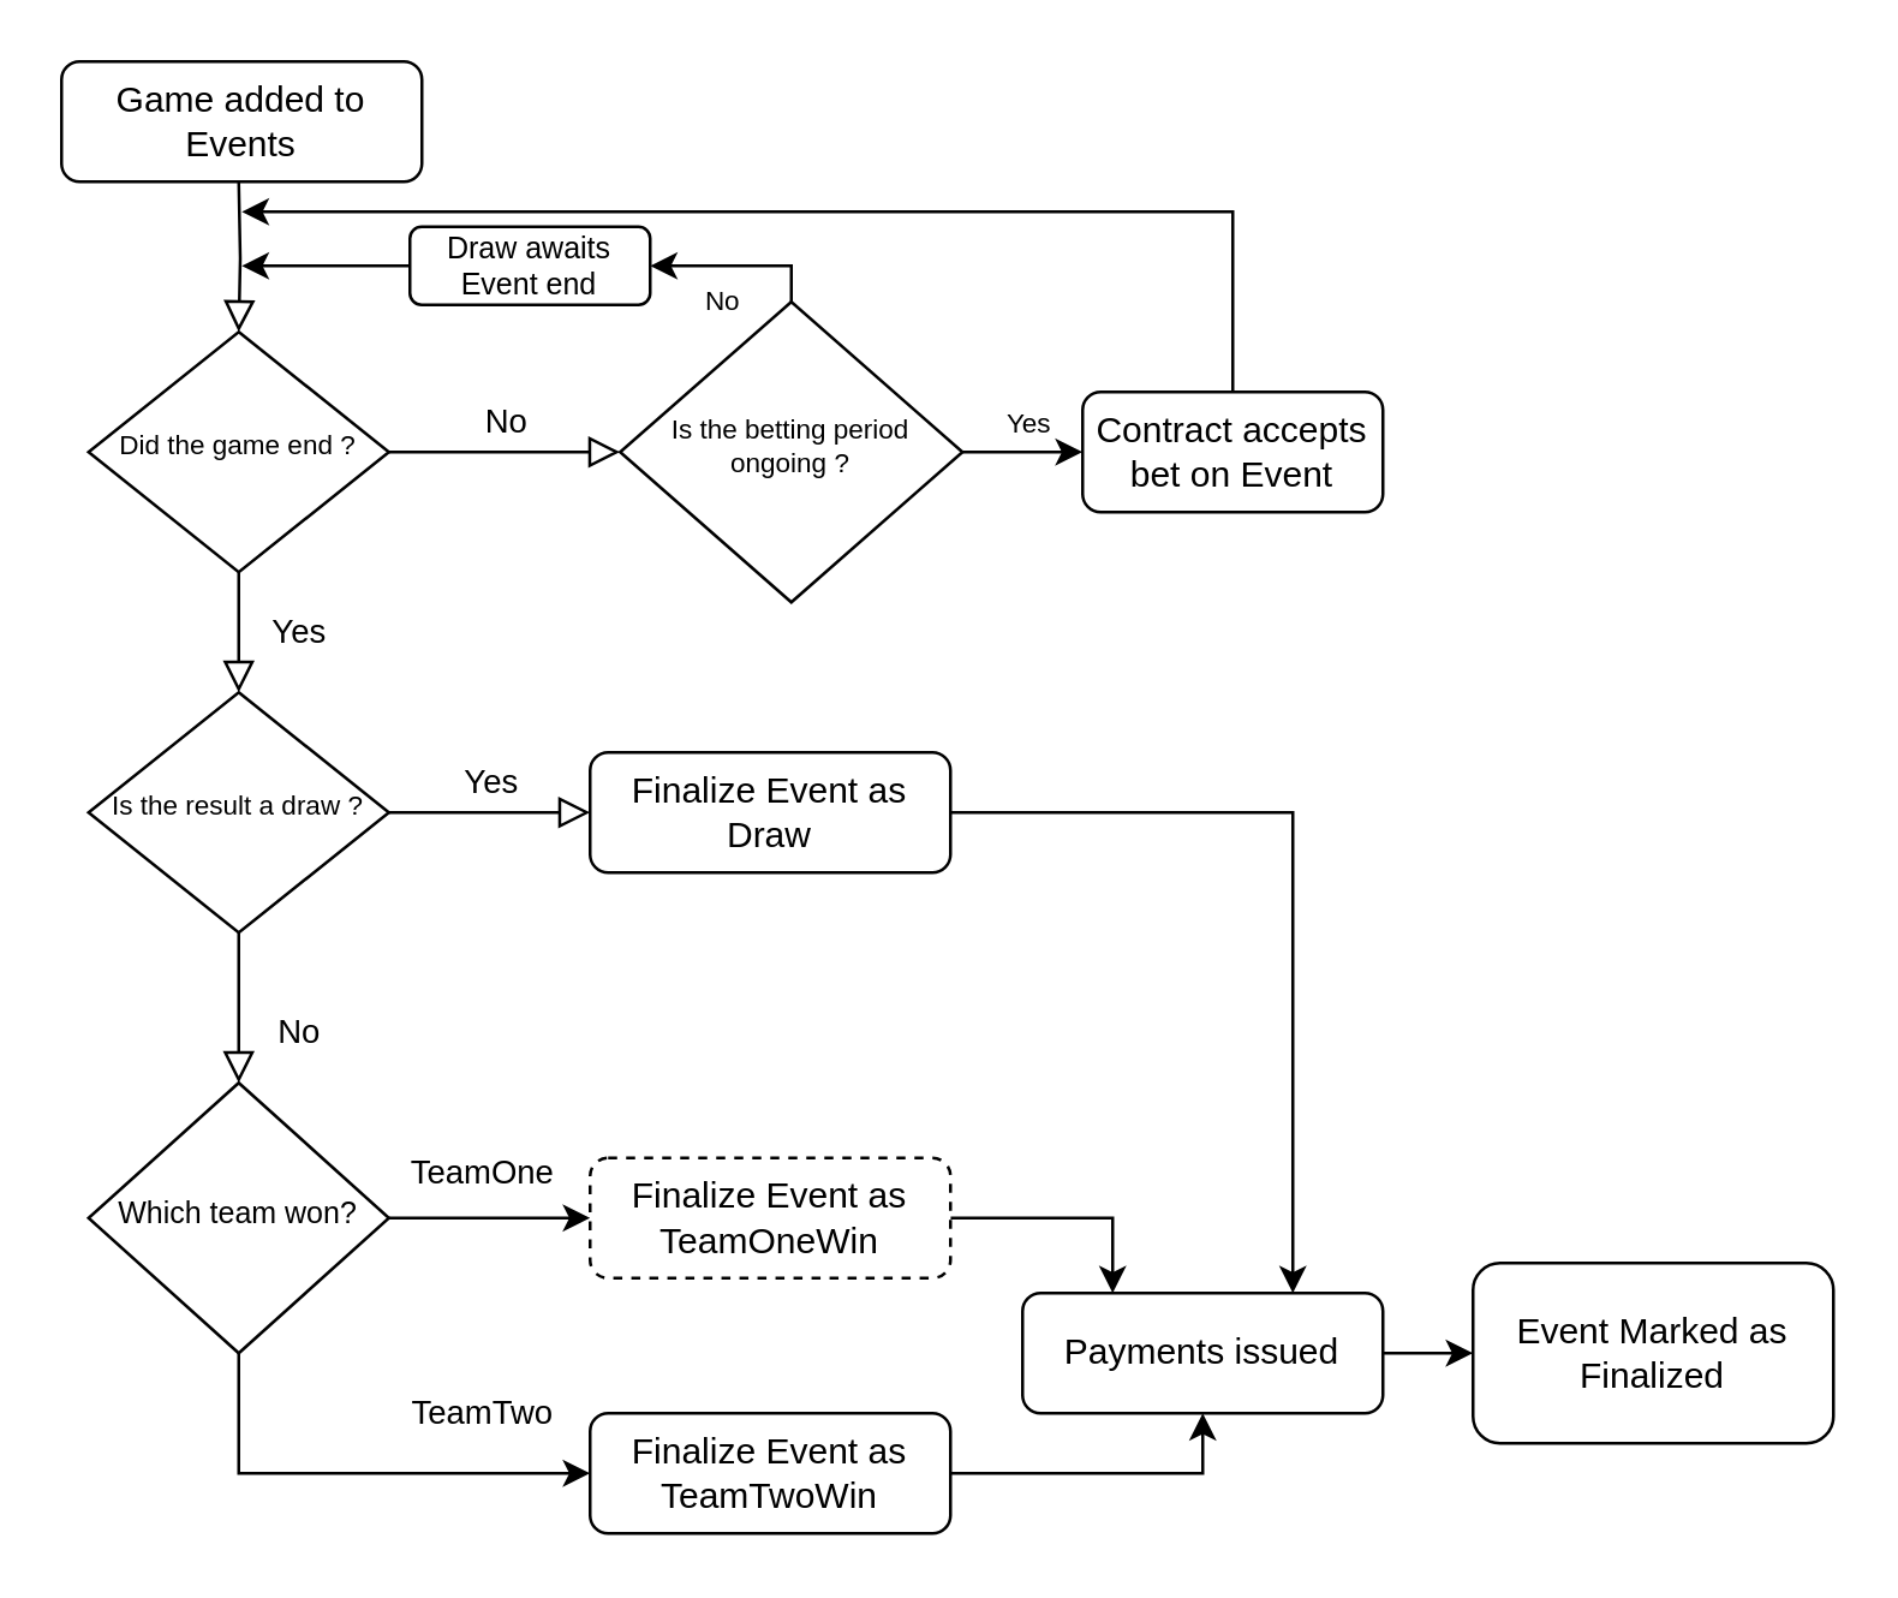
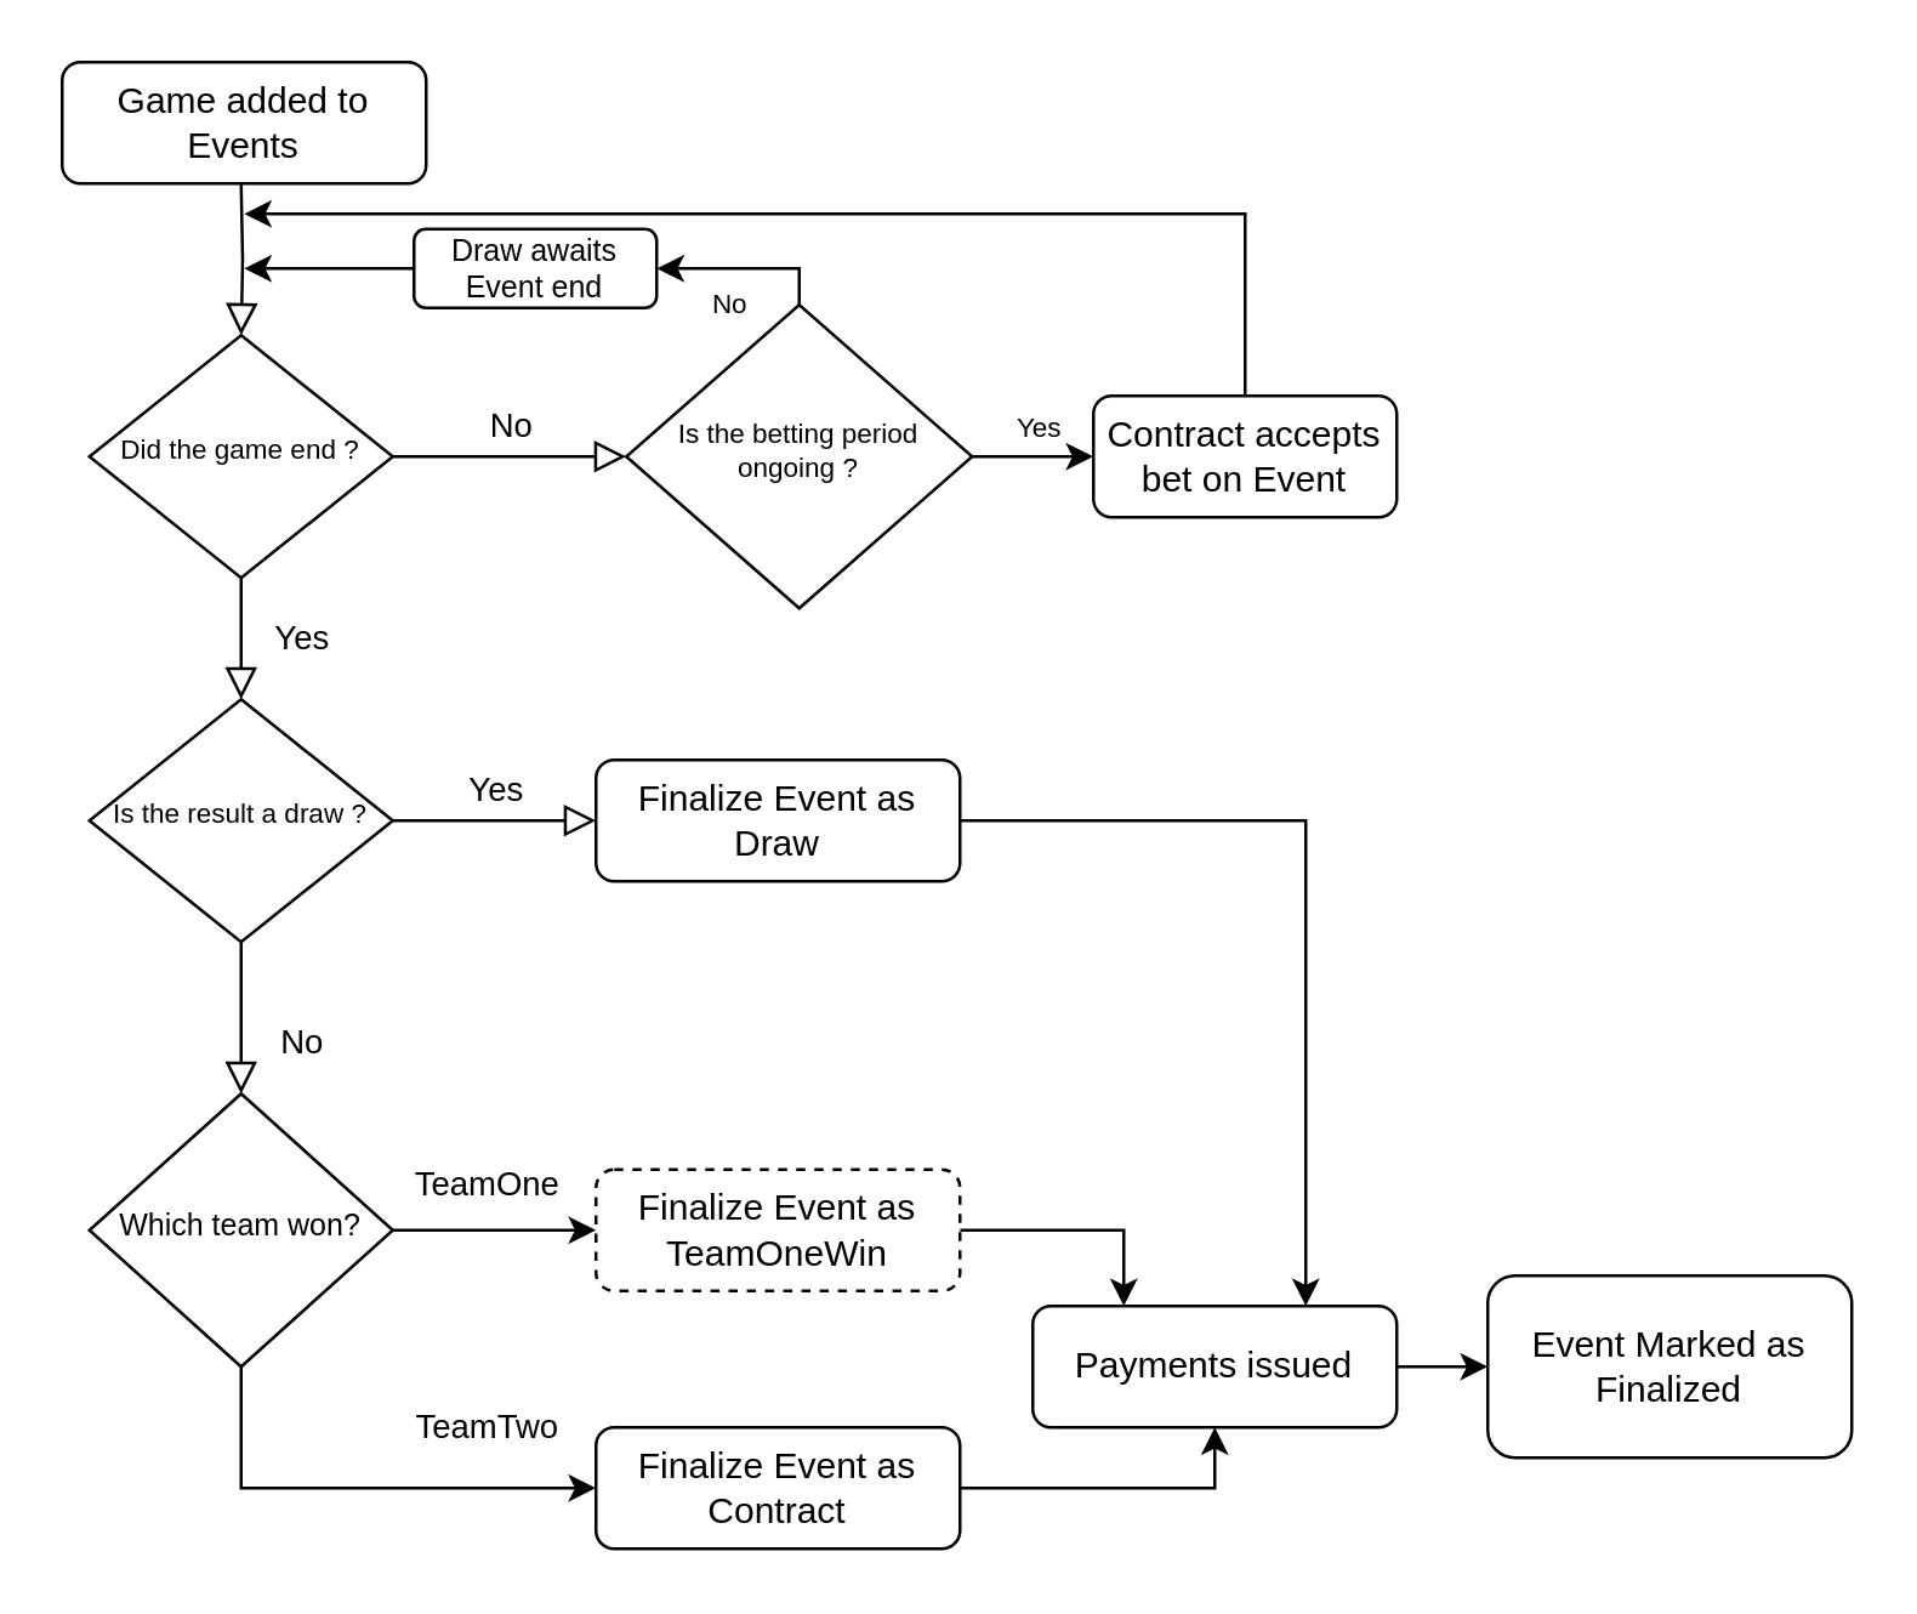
- <mxCell id="18" value="Finalize Event as TeamTwoWin" style="rounded=1;whiteSpace=wrap;html=1;fontSize=12;glass=0;strokeWidth=1;shadow=0;" vertex="1" parent="1"><mxGeometry x="196" y="470" width="120" height="40" as="geometry" /></mxCell>
+ <mxCell id="18" value="Finalize Event as Contract" style="rounded=1;whiteSpace=wrap;html=1;fontSize=12;glass=0;strokeWidth=1;shadow=0;" vertex="1" parent="1"><mxGeometry x="196" y="470" width="120" height="40" as="geometry" /></mxCell>
